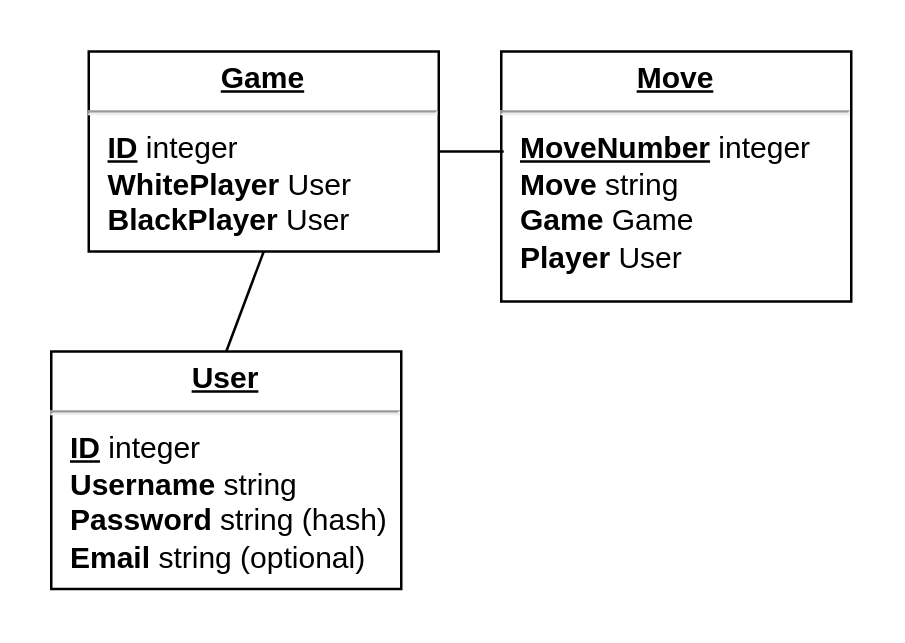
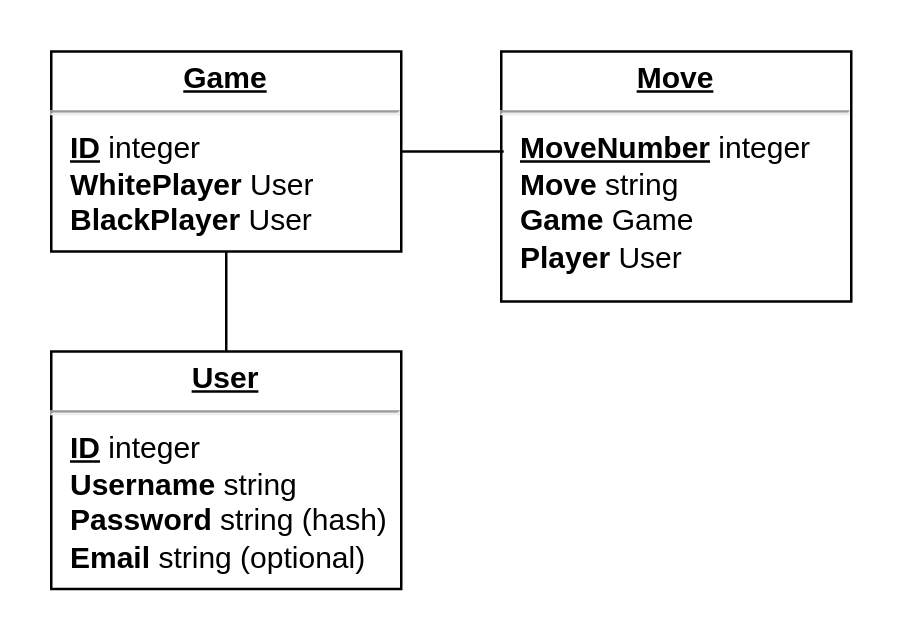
- <mxCell id="3" value="&lt;p style=&quot;margin: 0px ; margin-top: 4px ; text-align: center ; text-decoration: underline&quot;&gt;&lt;b&gt;Game&lt;/b&gt;&lt;/p&gt;&lt;hr&gt;&lt;p style=&quot;margin: 0px ; margin-left: 8px&quot;&gt;&lt;b&gt;&lt;u&gt;ID&lt;/u&gt;&lt;/b&gt;&amp;nbsp;integer&lt;/p&gt;&lt;p style=&quot;margin: 0px ; margin-left: 8px&quot;&gt;&lt;b&gt;WhitePlayer&amp;nbsp;&lt;/b&gt;User&lt;/p&gt;&lt;p style=&quot;margin: 0px ; margin-left: 8px&quot;&gt;&lt;b&gt;BlackPlayer &lt;/b&gt;User&lt;/p&gt;" style="verticalAlign=top;align=left;overflow=fill;fontSize=12;fontFamily=Helvetica;html=1;rounded=0;shadow=0;comic=0;labelBackgroundColor=none;strokeWidth=1" parent="1" vertex="1"><mxGeometry x="35" y="20" width="140" height="80" as="geometry" /></mxCell>
+ <mxCell id="3" value="&lt;p style=&quot;margin: 0px ; margin-top: 4px ; text-align: center ; text-decoration: underline&quot;&gt;&lt;b&gt;Game&lt;/b&gt;&lt;/p&gt;&lt;hr&gt;&lt;p style=&quot;margin: 0px ; margin-left: 8px&quot;&gt;&lt;b&gt;&lt;u&gt;ID&lt;/u&gt;&lt;/b&gt;&amp;nbsp;integer&lt;/p&gt;&lt;p style=&quot;margin: 0px ; margin-left: 8px&quot;&gt;&lt;b&gt;WhitePlayer&amp;nbsp;&lt;/b&gt;User&lt;/p&gt;&lt;p style=&quot;margin: 0px ; margin-left: 8px&quot;&gt;&lt;b&gt;BlackPlayer &lt;/b&gt;User&lt;/p&gt;" style="verticalAlign=top;align=left;overflow=fill;fontSize=12;fontFamily=Helvetica;html=1;rounded=0;shadow=0;comic=0;labelBackgroundColor=none;strokeWidth=1" parent="1" vertex="1"><mxGeometry x="20" y="20" width="140" height="80" as="geometry" /></mxCell>
